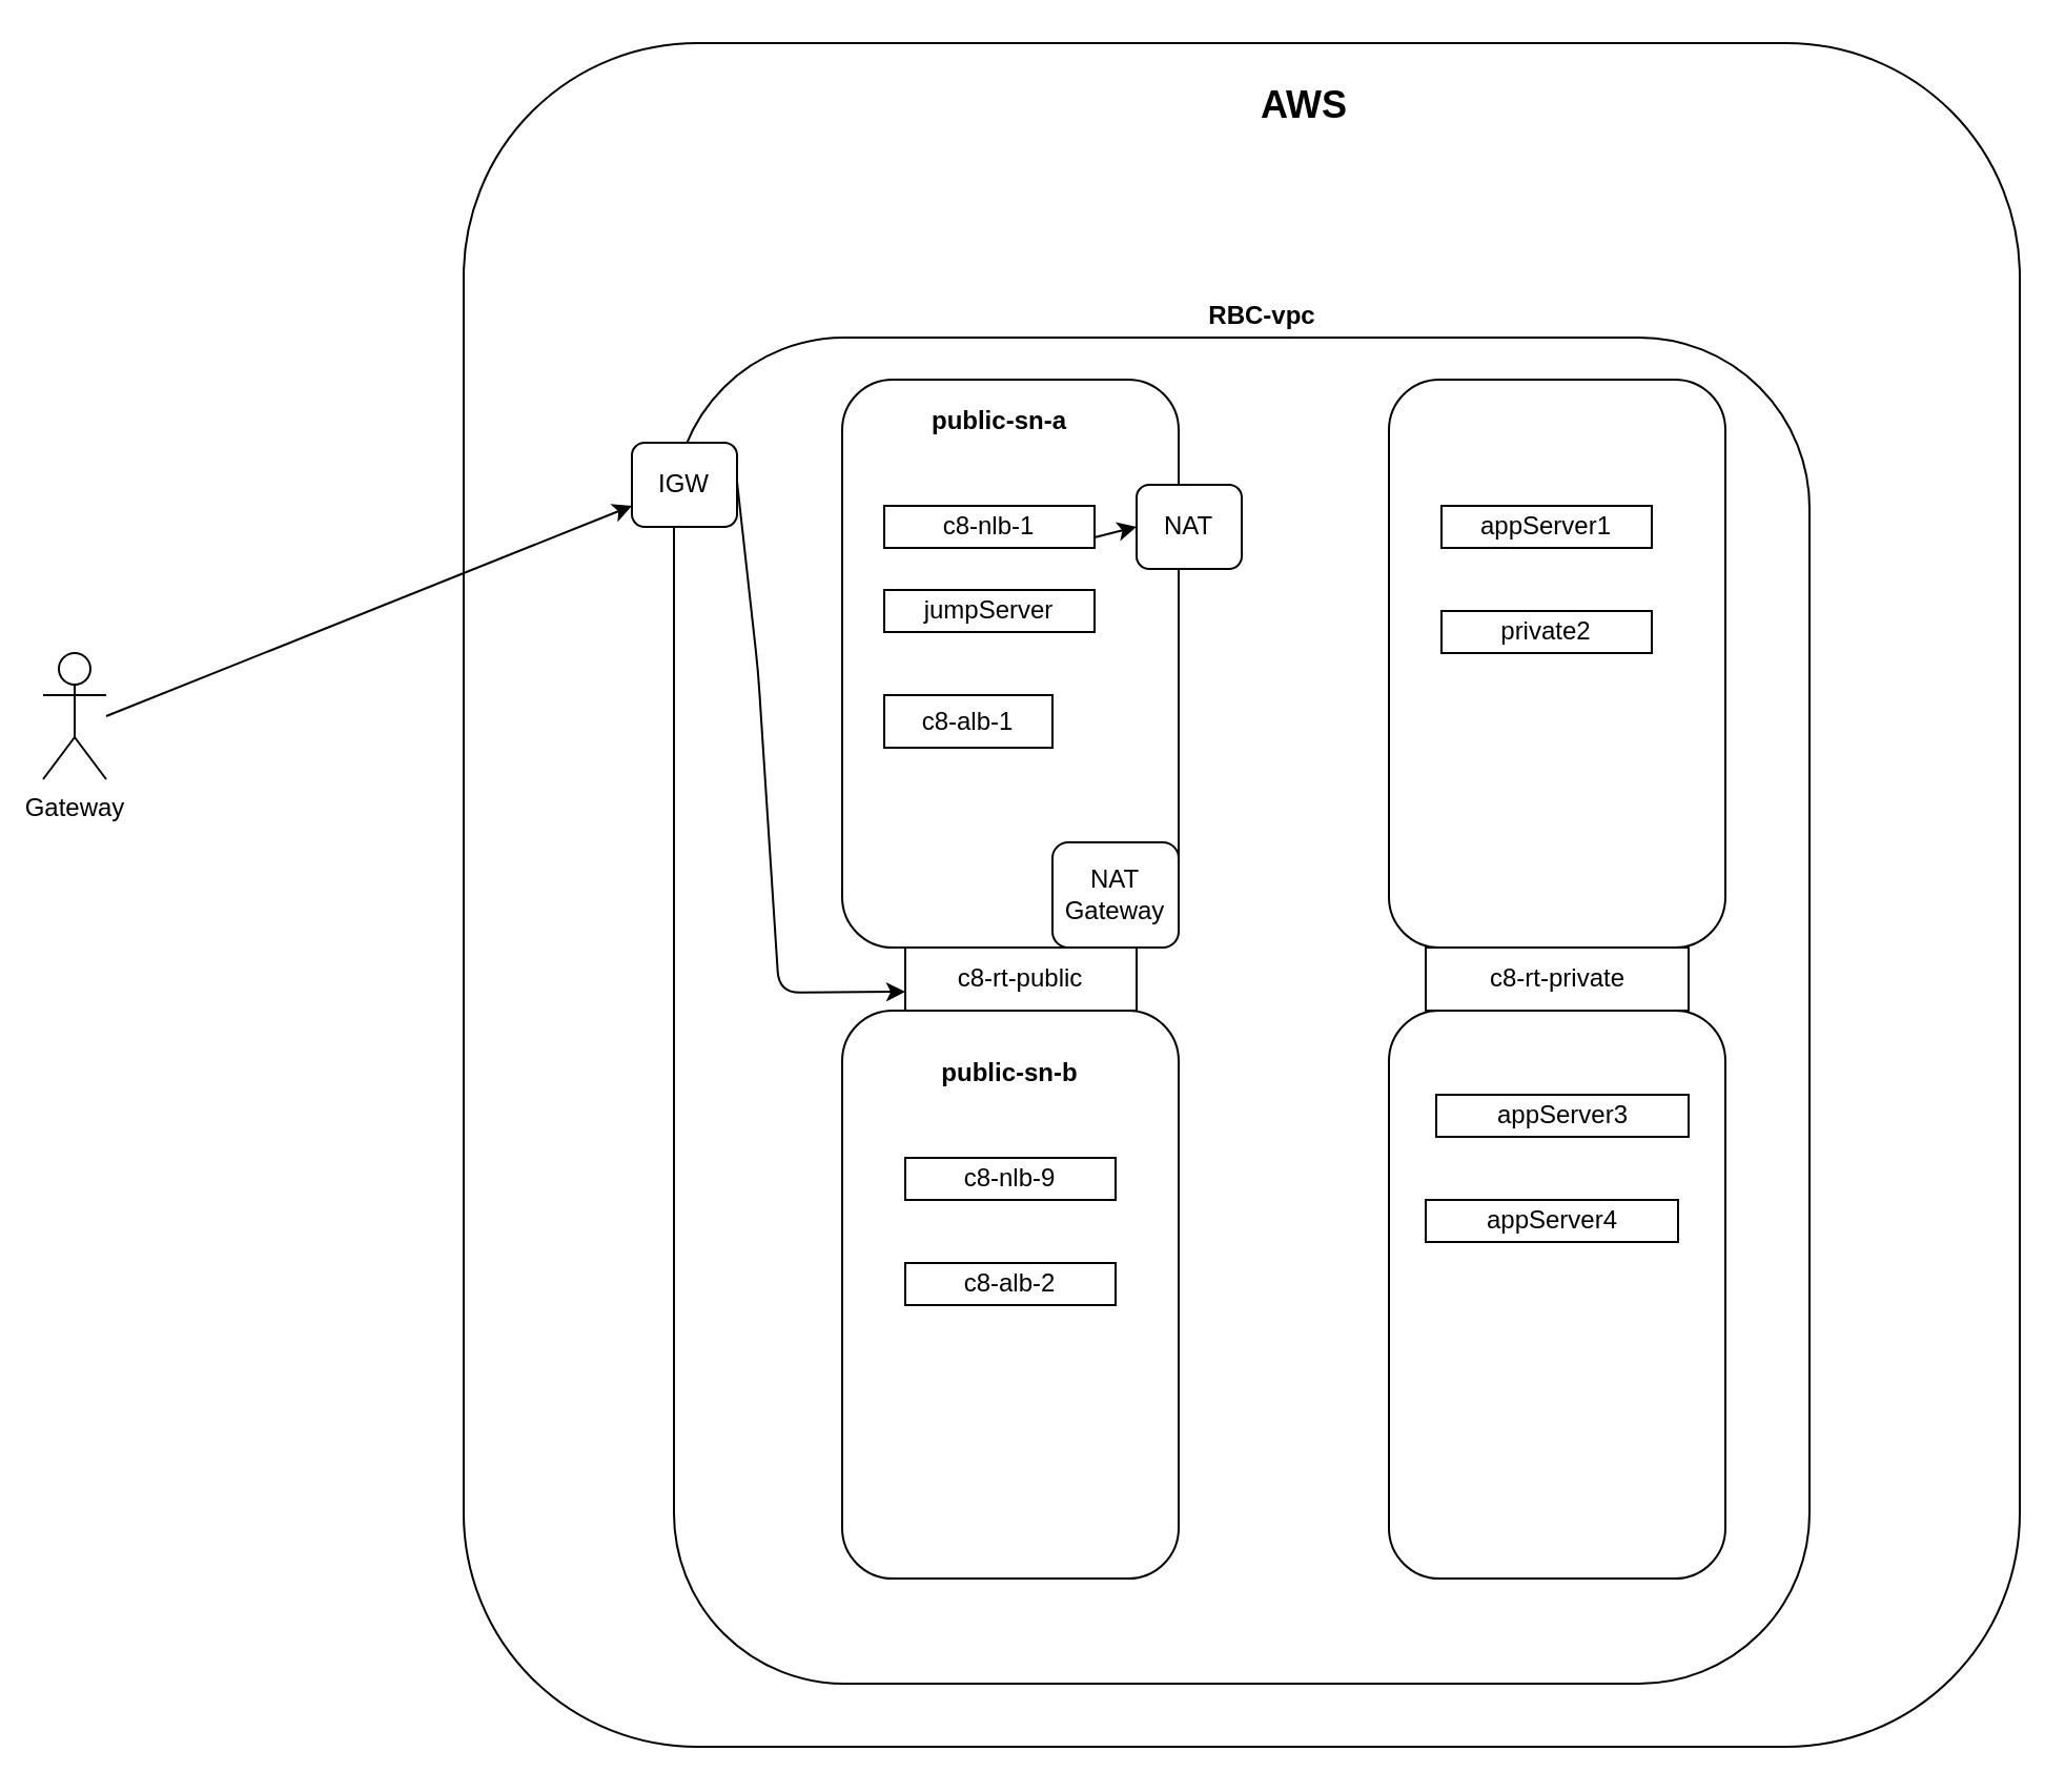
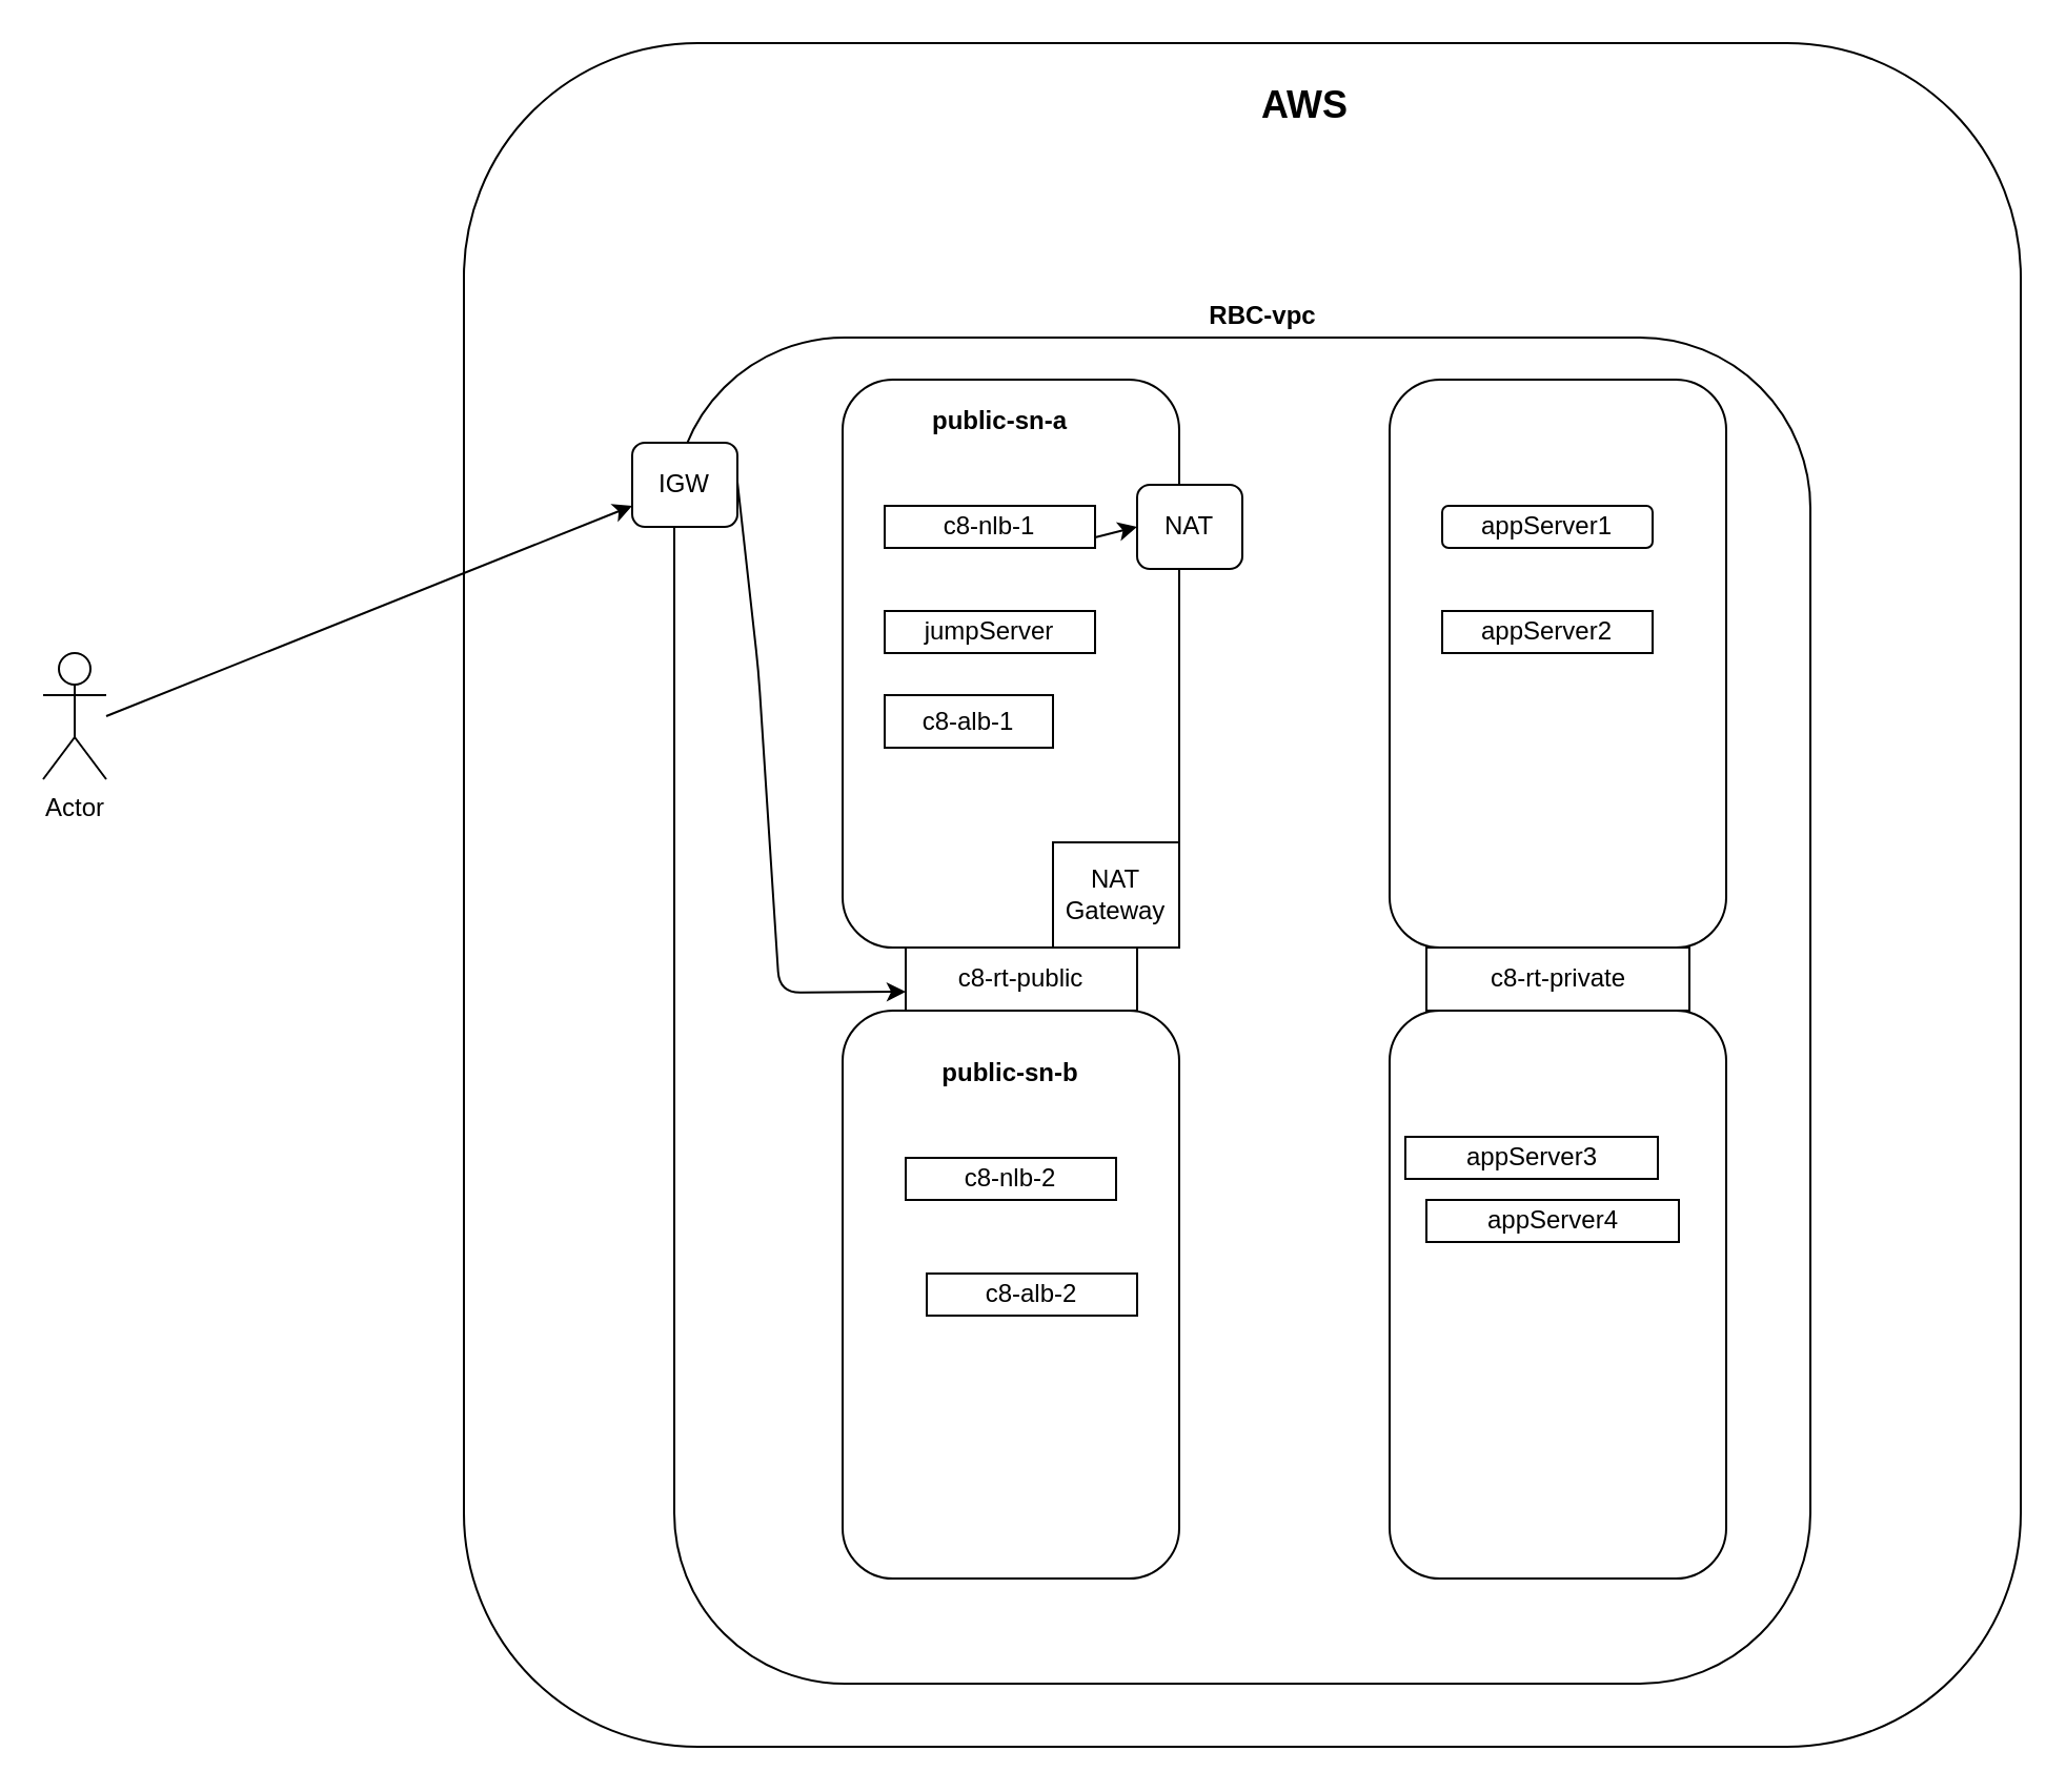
- <mxCell id="12" value="appServer1" style="rounded=0;whiteSpace=wrap;html=1;" parent="1" vertex="1"><mxGeometry x="685" y="240" width="100" height="20" as="geometry" /></mxCell>
+ <mxCell id="12" value="appServer1" style="whiteSpace=wrap;html=1;rounded=1;" parent="1" vertex="1"><mxGeometry x="685" y="240" width="100" height="20" as="geometry" /></mxCell>
- <mxCell id="10" value="jumpServer" style="rounded=0;whiteSpace=wrap;html=1;" parent="1" vertex="1"><mxGeometry x="420" y="280" width="100" height="20" as="geometry" /></mxCell>
+ <mxCell id="10" value="jumpServer" style="rounded=0;whiteSpace=wrap;html=1;" parent="1" vertex="1"><mxGeometry x="420" y="290" width="100" height="20" as="geometry" /></mxCell>
- <mxCell id="13" value="private2" style="rounded=0;whiteSpace=wrap;html=1;" parent="1" vertex="1"><mxGeometry x="685" y="290" width="100" height="20" as="geometry" /></mxCell>
+ <mxCell id="13" value="appServer2" style="rounded=0;whiteSpace=wrap;html=1;" parent="1" vertex="1"><mxGeometry x="685" y="290" width="100" height="20" as="geometry" /></mxCell>
- <mxCell id="14" value="Gateway" style="shape=umlActor;verticalLabelPosition=bottom;verticalAlign=top;html=1;outlineConnect=0;" parent="1" vertex="1"><mxGeometry x="20" y="310" width="30" height="60" as="geometry" /></mxCell>
+ <mxCell id="14" value="Actor" style="shape=umlActor;verticalLabelPosition=bottom;verticalAlign=top;html=1;outlineConnect=0;" parent="1" vertex="1"><mxGeometry x="20" y="310" width="30" height="60" as="geometry" /></mxCell>
- <mxCell id="20" value="NAT Gateway" style="rounded=1;whiteSpace=wrap;html=1;" parent="1" vertex="1"><mxGeometry x="500" y="400" width="60" height="50" as="geometry" /></mxCell>
+ <mxCell id="20" value="NAT Gateway" style="whiteSpace=wrap;html=1;rounded=0;" parent="1" vertex="1"><mxGeometry x="500" y="400" width="60" height="50" as="geometry" /></mxCell>
- <mxCell id="26" value="appServer3" style="rounded=0;whiteSpace=wrap;html=1;" vertex="1" parent="1"><mxGeometry x="682.5" y="520" width="120" height="20" as="geometry" /></mxCell>
+ <mxCell id="26" value="appServer3" style="rounded=0;whiteSpace=wrap;html=1;" vertex="1" parent="1"><mxGeometry x="667.5" y="540" width="120" height="20" as="geometry" /></mxCell>
- <mxCell id="28" value="c8-nlb-9" style="rounded=0;whiteSpace=wrap;html=1;" vertex="1" parent="1"><mxGeometry x="430" y="550" width="100" height="20" as="geometry" /></mxCell>
+ <mxCell id="28" value="c8-nlb-2" style="rounded=0;whiteSpace=wrap;html=1;" vertex="1" parent="1"><mxGeometry x="430" y="550" width="100" height="20" as="geometry" /></mxCell>
- <mxCell id="30" value="c8-alb-2" style="rounded=0;whiteSpace=wrap;html=1;" vertex="1" parent="1"><mxGeometry x="430" y="600" width="100" height="20" as="geometry" /></mxCell>
+ <mxCell id="30" value="c8-alb-2" style="rounded=0;whiteSpace=wrap;html=1;" vertex="1" parent="1"><mxGeometry x="440" y="605" width="100" height="20" as="geometry" /></mxCell>
